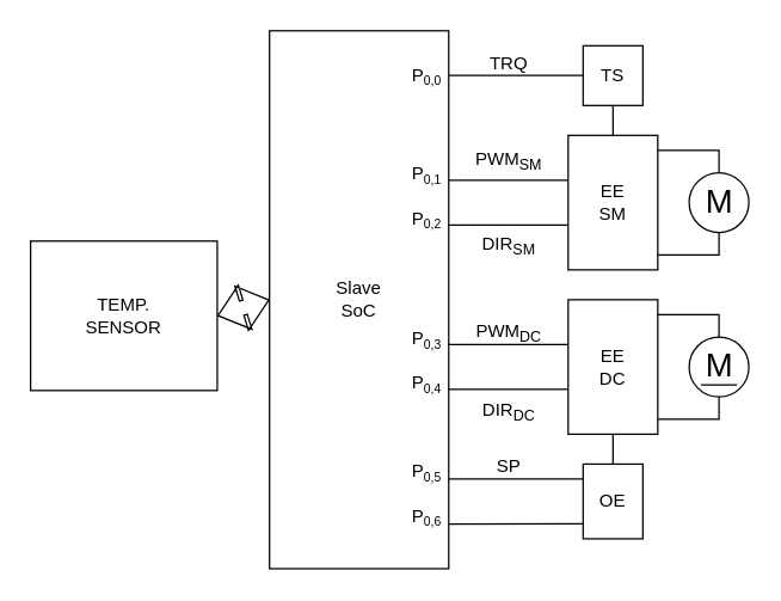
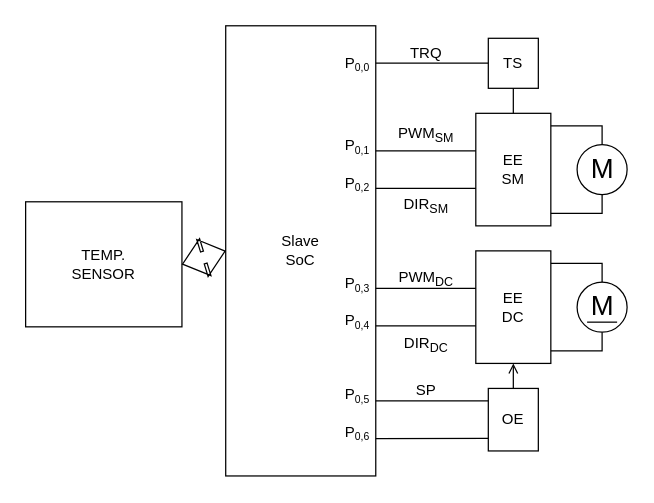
- <mxCell id="22" value="" style="endArrow=none;html=1;rounded=0;entryX=0.5;entryY=1;entryDx=0;entryDy=0;" parent="1" source="19" target="18" edge="1"><mxGeometry width="50" height="50" relative="1" as="geometry"><mxPoint x="421" y="370" as="sourcePoint" /><mxPoint x="411" y="300" as="targetPoint" /></mxGeometry></mxCell>
+ <mxCell id="22" value="" style="endArrow=open;html=1;rounded=0;entryX=0.5;entryY=1;entryDx=0;entryDy=0;" parent="1" source="19" target="18" edge="1"><mxGeometry width="50" height="50" relative="1" as="geometry"><mxPoint x="421" y="370" as="sourcePoint" /><mxPoint x="411" y="300" as="targetPoint" /></mxGeometry></mxCell>
